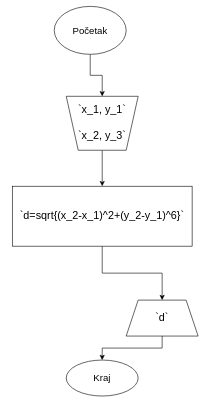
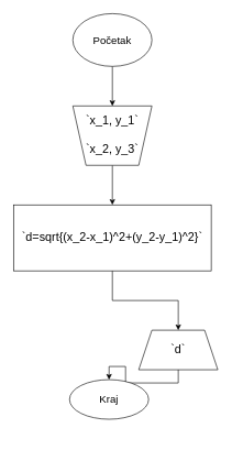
- <mxCell id="3" value="Početak" style="ellipse;whiteSpace=wrap;html=1;fontSize=16;" parent="1" vertex="1"><mxGeometry x="90" y="10" width="120" height="80" as="geometry" /></mxCell>
+ <mxCell id="3" value="Početak" style="ellipse;whiteSpace=wrap;html=1;fontSize=16;" parent="1" vertex="1"><mxGeometry x="110" y="20" width="120" height="80" as="geometry" /></mxCell>
- <mxCell id="7" value="`d=sqrt{(x_2-x_1)^2+(y_2-y_1)^6}`" style="whiteSpace=wrap;html=1;fontSize=18;" parent="1" vertex="1"><mxGeometry x="20" y="310" width="300" height="100" as="geometry" /></mxCell>
+ <mxCell id="7" value="`d=sqrt{(x_2-x_1)^2+(y_2-y_1)^2}`" style="whiteSpace=wrap;html=1;fontSize=18;" parent="1" vertex="1"><mxGeometry x="20" y="310" width="300" height="100" as="geometry" /></mxCell>
- <mxCell id="10" value="Kraj" style="ellipse;whiteSpace=wrap;html=1;fontSize=16;" parent="1" vertex="1"><mxGeometry x="110" y="600" width="120" height="60" as="geometry" /></mxCell>
+ <mxCell id="10" value="Kraj" style="ellipse;whiteSpace=wrap;html=1;fontSize=16;" parent="1" vertex="1"><mxGeometry x="105" y="575" width="120" height="60" as="geometry" /></mxCell>
